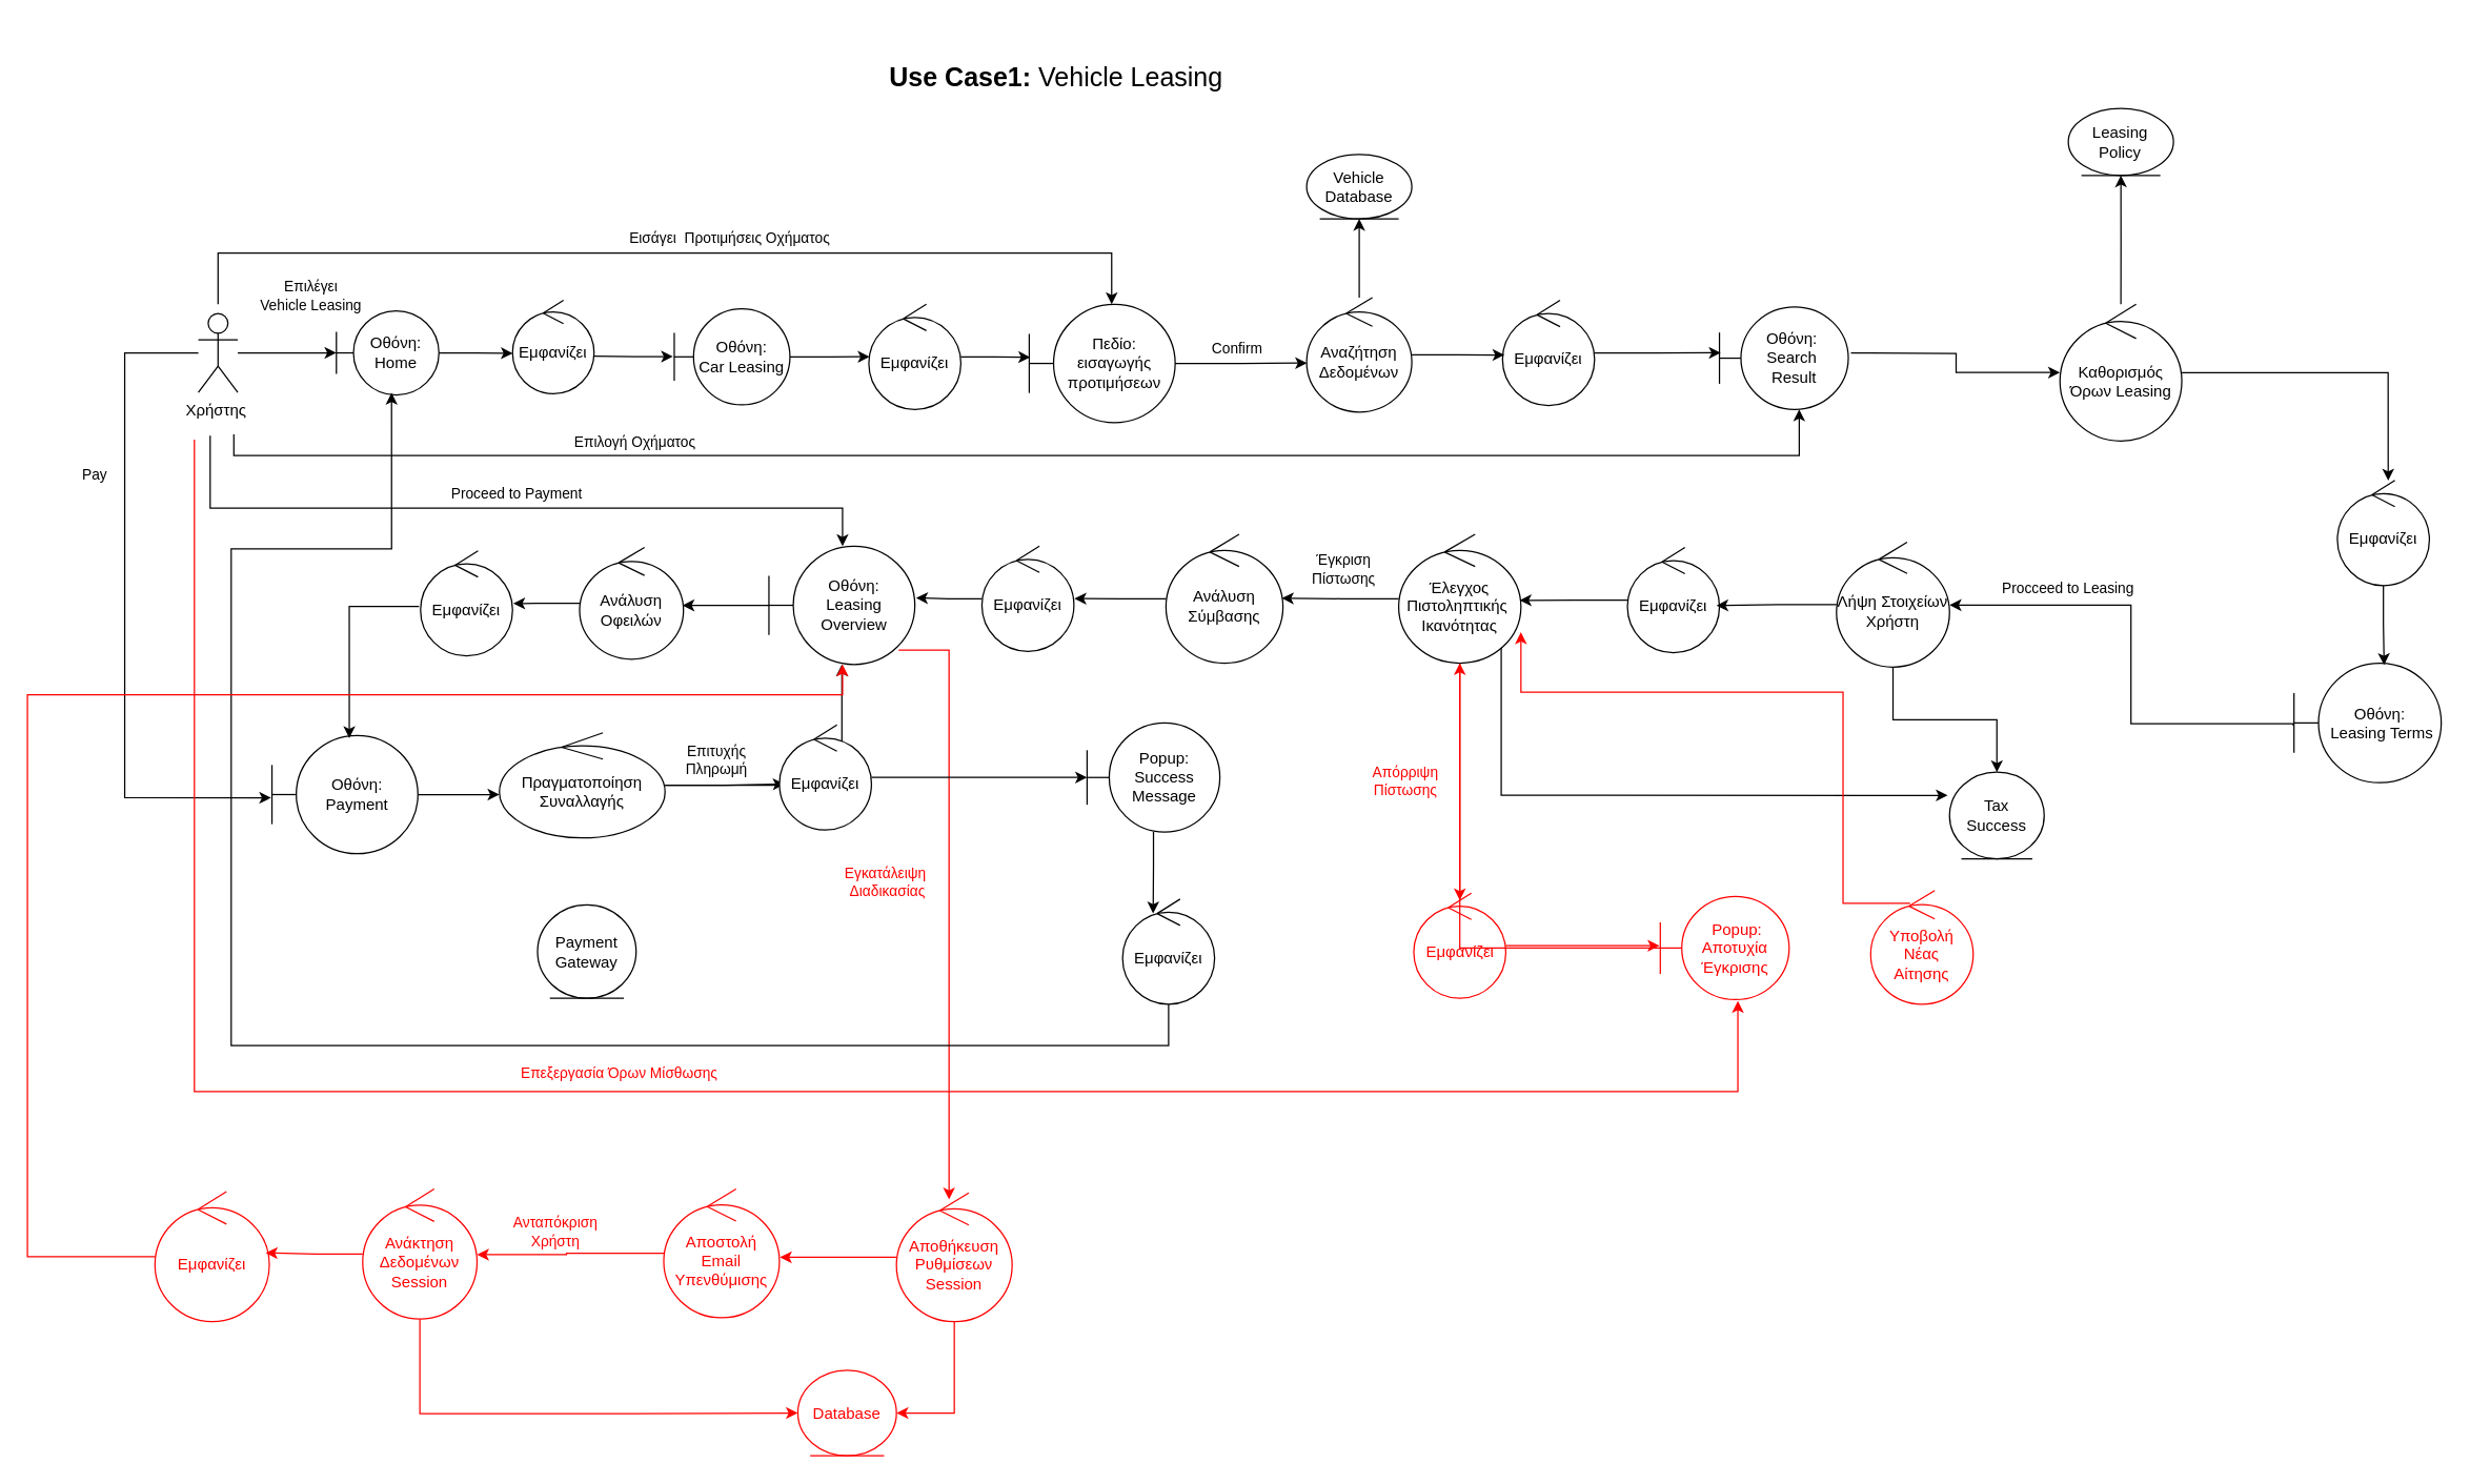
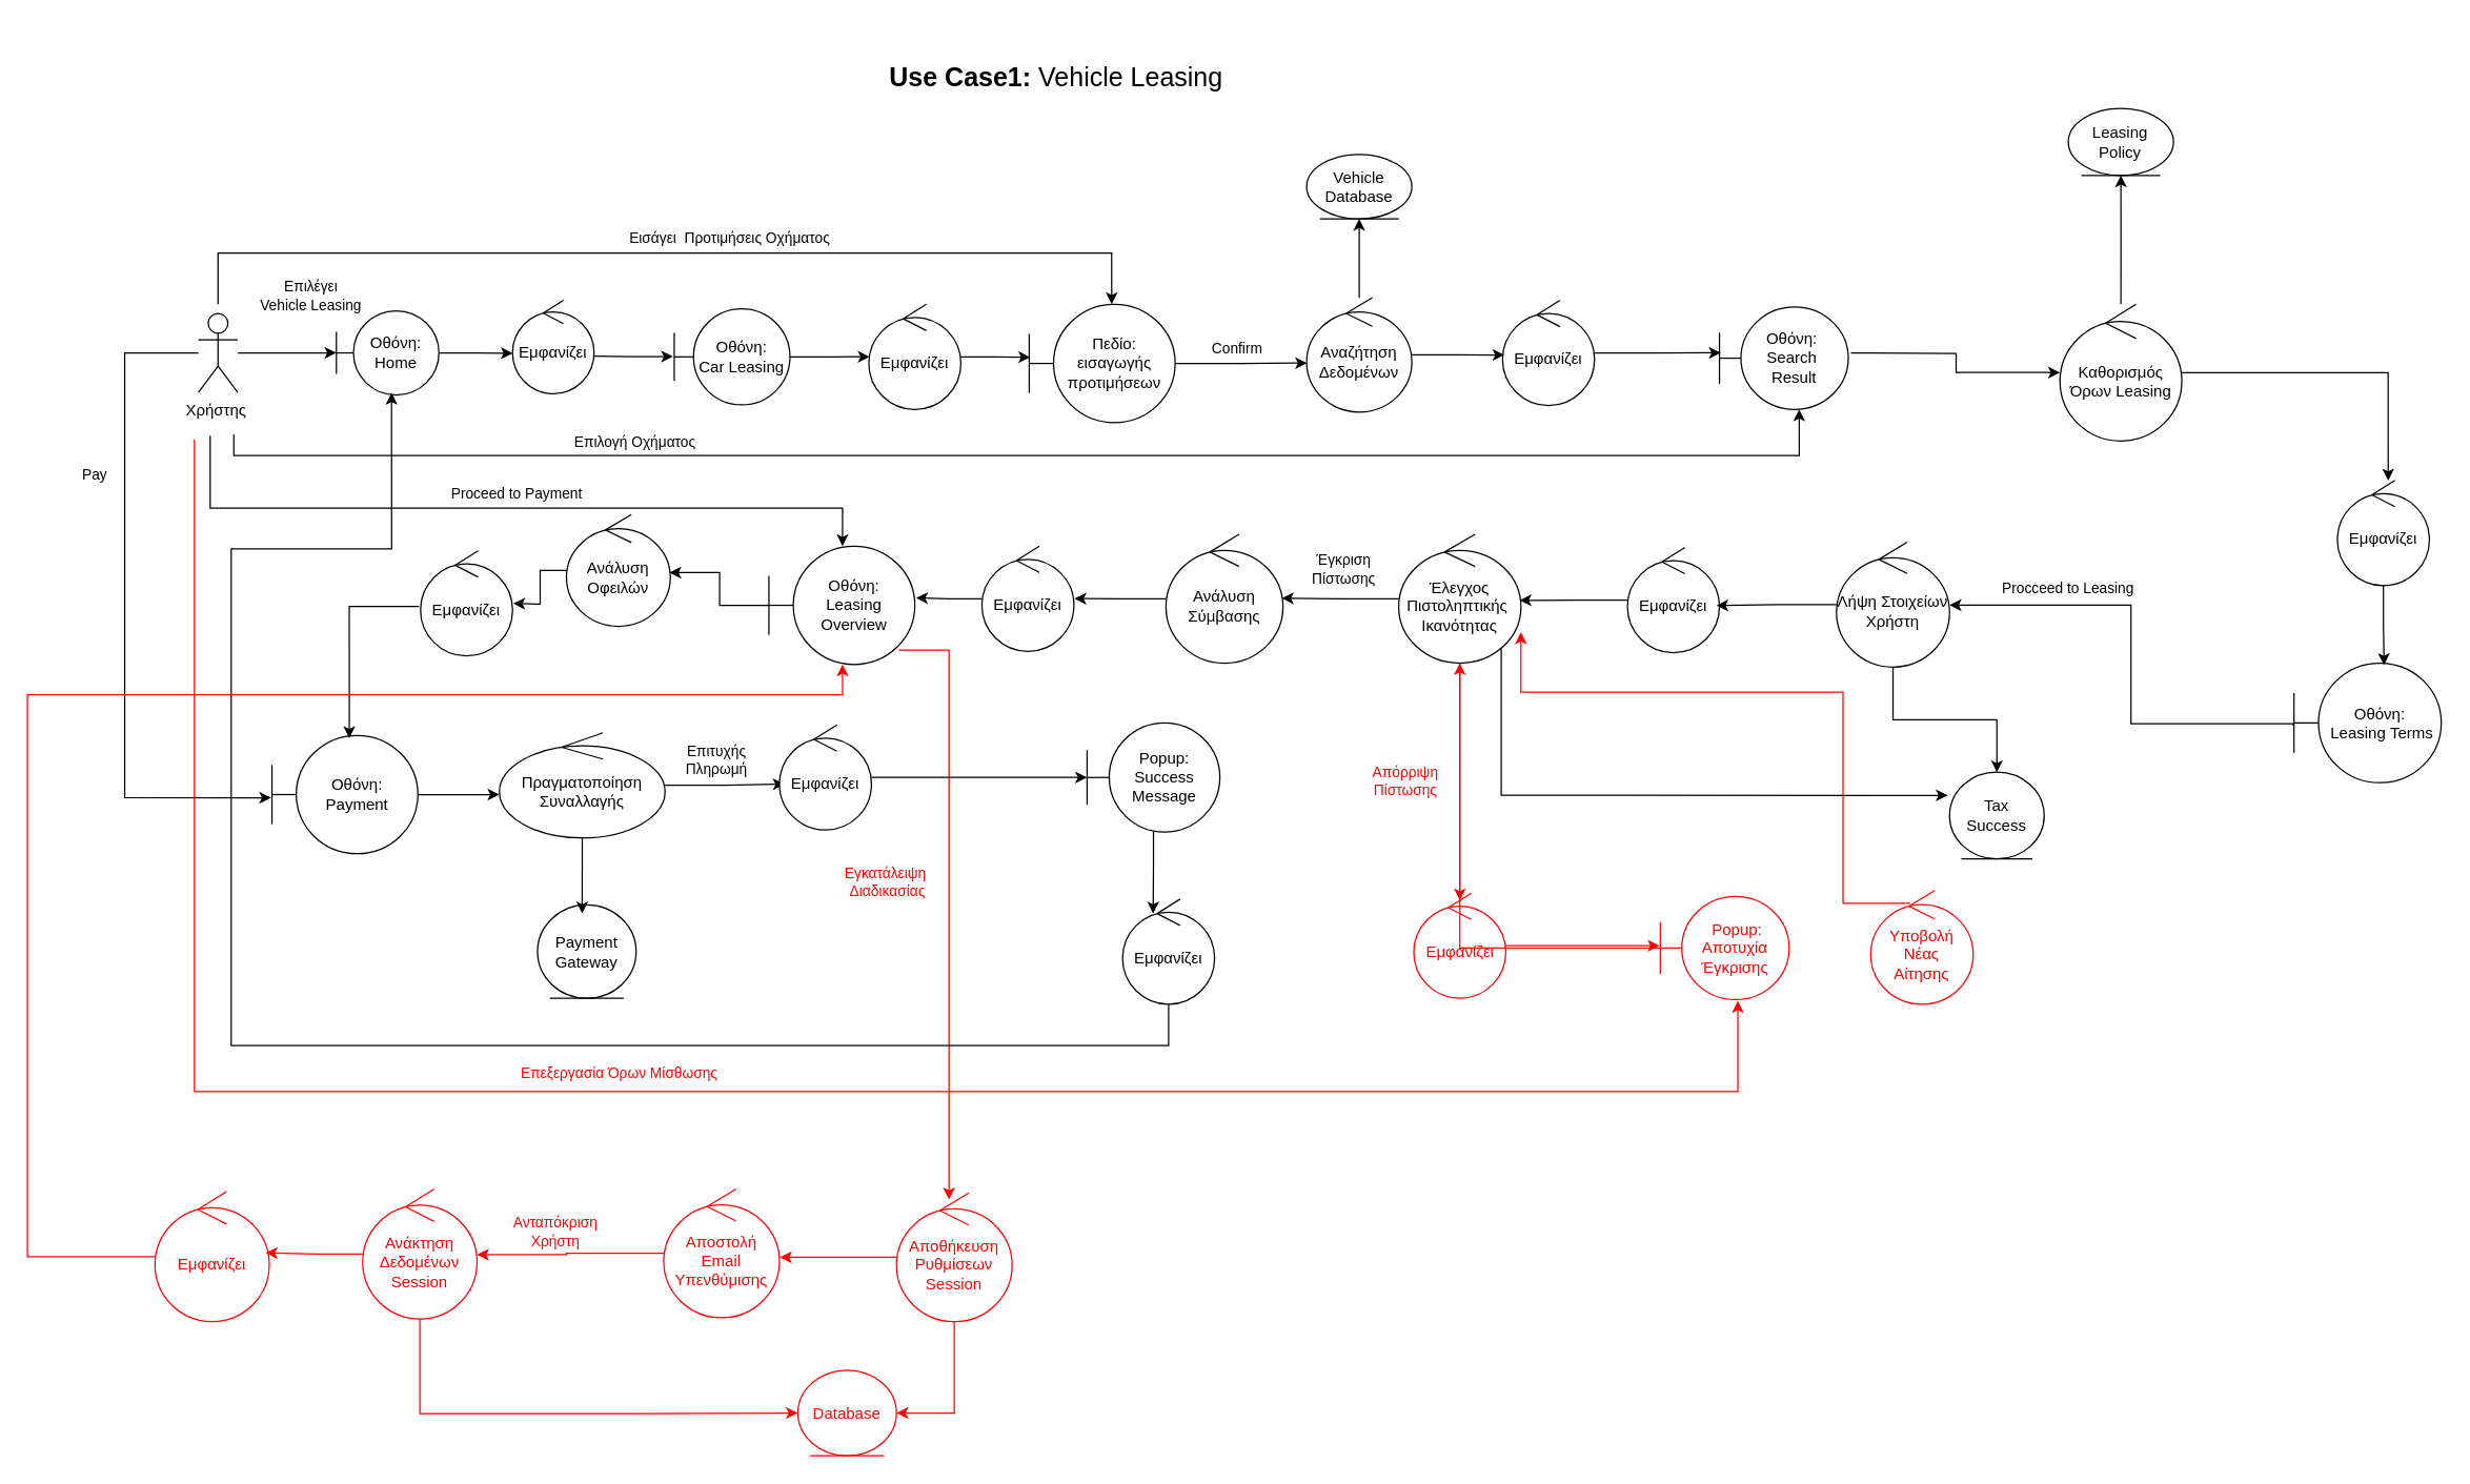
- <mxCell id="46" value="Ανάλυση&lt;div&gt;Οφειλών&lt;/div&gt;" style="ellipse;shape=umlControl;whiteSpace=wrap;html=1;" parent="1" vertex="1"><mxGeometry x="440" y="416" width="79" height="85" as="geometry" /></mxCell>
+ <mxCell id="46" value="Ανάλυση&lt;div&gt;Οφειλών&lt;/div&gt;" style="ellipse;shape=umlControl;whiteSpace=wrap;html=1;" parent="1" vertex="1"><mxGeometry x="430" y="391" width="79" height="85" as="geometry" /></mxCell>
- <mxCell id="59" style="edgeStyle=orthogonalEdgeStyle;rounded=0;orthogonalLoop=1;jettySize=auto;html=1;" parent="1" source="56" target="44" edge="1"><mxGeometry relative="1" as="geometry" /></mxCell>
+ <mxCell id="59" style="edgeStyle=orthogonalEdgeStyle;rounded=0;orthogonalLoop=1;jettySize=auto;html=1;entryX=0.453;entryY=0.091;entryDx=0;entryDy=0;entryPerimeter=0;" parent="1" source="56" target="58" edge="1"><mxGeometry relative="1" as="geometry" /></mxCell>
